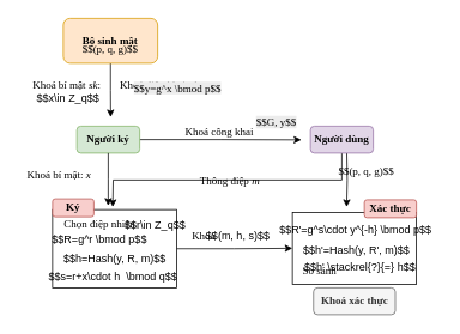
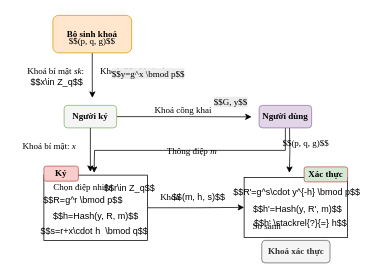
- <mxCell id="8" value="&lt;font face=&quot;Times New Roman&quot;&gt;&lt;b&gt;Bộ sinh mật&lt;/b&gt;&lt;/font&gt;" style="rounded=1;whiteSpace=wrap;html=1;fillColor=#ffe6cc;strokeColor=#d79b00;" vertex="1" parent="1"><mxGeometry x="70" y="20" width="105" height="50" as="geometry" /></mxCell>
+ <mxCell id="8" value="&lt;font face=&quot;Times New Roman&quot;&gt;&lt;b&gt;Bộ sinh khoá&lt;/b&gt;&lt;/font&gt;" style="rounded=1;whiteSpace=wrap;html=1;fillColor=#ffe6cc;strokeColor=#d79b00;" vertex="1" parent="1"><mxGeometry x="70" y="20" width="105" height="50" as="geometry" /></mxCell>
- <mxCell id="3" value="&lt;b&gt;&lt;font face=&quot;Times New Roman&quot;&gt;Người ký&lt;/font&gt;&lt;/b&gt;" style="rounded=1;whiteSpace=wrap;html=1;fillColor=#d5e8d4;strokeColor=#82b366;" vertex="1" parent="1"><mxGeometry x="85" y="140" width="70" height="30" as="geometry" /></mxCell>
+ <mxCell id="3" value="&lt;b&gt;&lt;font face=&quot;Times New Roman&quot;&gt;Người ký&lt;/font&gt;&lt;/b&gt;" style="rounded=1;whiteSpace=wrap;html=1;fillColor=#f5f5f5;strokeColor=#82b366;" vertex="1" parent="1"><mxGeometry x="85" y="140" width="70" height="30" as="geometry" /></mxCell>
- <mxCell id="33" value="&lt;font face=&quot;Times New Roman&quot;&gt;&lt;b&gt;Xác thực&lt;/b&gt;&lt;/font&gt;" style="rounded=1;whiteSpace=wrap;html=1;fillColor=#f8cecc;strokeColor=#b85450;" vertex="1" parent="1"><mxGeometry x="405" y="222" width="58" height="20" as="geometry" /></mxCell>
+ <mxCell id="33" value="&lt;font face=&quot;Times New Roman&quot;&gt;&lt;b&gt;Xác thực&lt;/b&gt;&lt;/font&gt;" style="rounded=1;whiteSpace=wrap;html=1;fillColor=#d5e8d4;strokeColor=#b85450;" vertex="1" parent="1"><mxGeometry x="405" y="222" width="58" height="20" as="geometry" /></mxCell>
